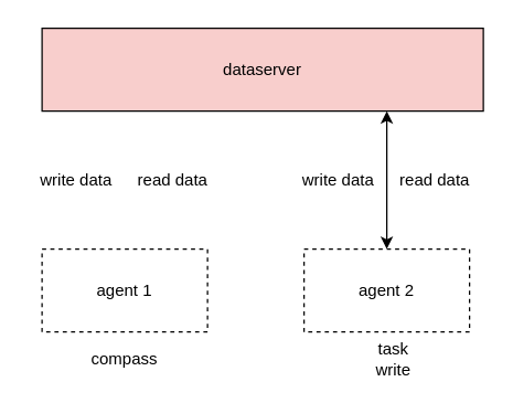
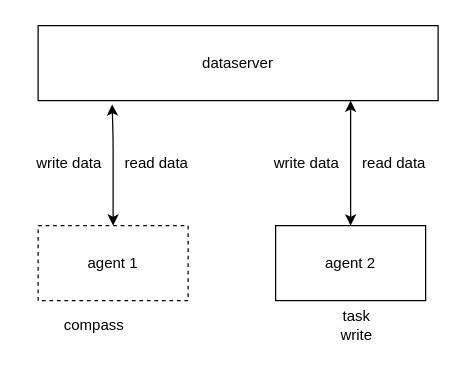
- <mxCell id="2" value="dataserver" style="rounded=0;whiteSpace=wrap;html=1;fillColor=#f8cecc;" vertex="1" parent="1"><mxGeometry x="30" y="20" width="320" height="60" as="geometry" /></mxCell>
+ <mxCell id="2" value="dataserver" style="rounded=0;whiteSpace=wrap;html=1;" vertex="1" parent="1"><mxGeometry x="30" y="20" width="320" height="60" as="geometry" /></mxCell>
+ <mxCell id="4" value="" style="endArrow=classic;startArrow=classic;html=1;entryX=0.185;entryY=1.05;entryDx=0;entryDy=0;exitX=0.5;exitY=0;exitDx=0;exitDy=0;entryPerimeter=0;" edge="1" parent="1" source="3" target="2"><mxGeometry width="50" height="50" relative="1" as="geometry"><mxPoint x="50" y="180" as="sourcePoint" /><mxPoint x="100" y="130" as="targetPoint" /><Array as="points"><mxPoint x="90" y="110" /></Array></mxGeometry></mxCell>
- <mxCell id="7" value="agent 2" style="rounded=0;whiteSpace=wrap;html=1;dashed=1;" vertex="1" parent="1"><mxGeometry x="220" y="180" width="120" height="60" as="geometry" /></mxCell>
+ <mxCell id="7" value="agent 2" style="rounded=0;whiteSpace=wrap;html=1;" vertex="1" parent="1"><mxGeometry x="220" y="180" width="120" height="60" as="geometry" /></mxCell>
- <mxCell id="11" value="compass" style="text;html=1;strokeColor=none;fillColor=none;align=center;verticalAlign=middle;whiteSpace=wrap;rounded=0;" vertex="1" parent="1"><mxGeometry x="70" y="250" width="40" height="20" as="geometry" /></mxCell>
+ <mxCell id="11" value="compass" style="text;html=1;strokeColor=none;fillColor=none;align=center;verticalAlign=middle;whiteSpace=wrap;rounded=0;" vertex="1" parent="1"><mxGeometry x="55" y="250" width="40" height="20" as="geometry" /></mxCell>
